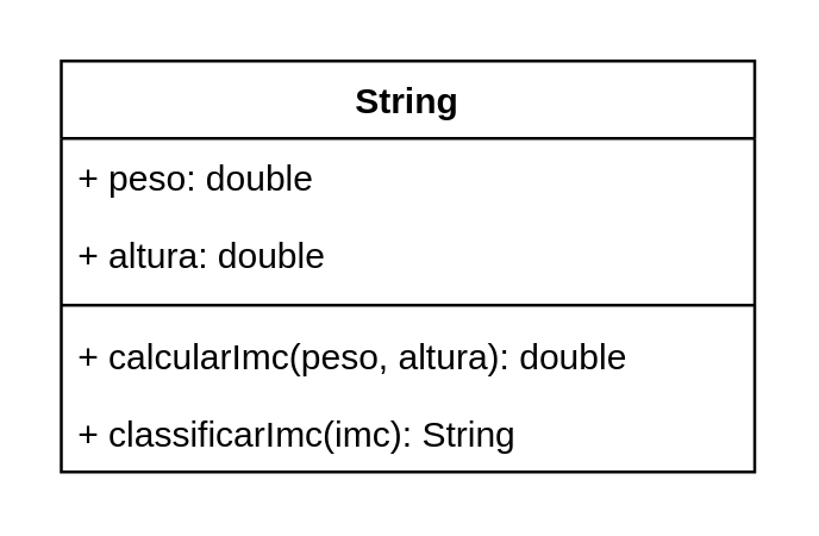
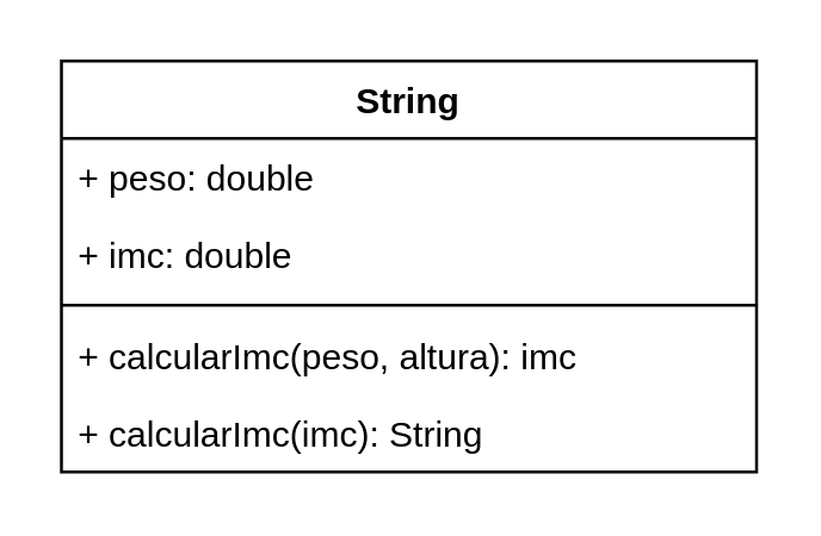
- <mxCell id="4" value="+ altura: double" style="text;strokeColor=none;fillColor=none;align=left;verticalAlign=top;spacingLeft=4;spacingRight=4;overflow=hidden;rotatable=0;points=[[0,0.5],[1,0.5]];portConstraint=eastwest;whiteSpace=wrap;html=1;" vertex="1" parent="2"><mxGeometry y="52" width="233" height="26" as="geometry" /></mxCell>
+ <mxCell id="4" value="+ imc: double" style="text;strokeColor=none;fillColor=none;align=left;verticalAlign=top;spacingLeft=4;spacingRight=4;overflow=hidden;rotatable=0;points=[[0,0.5],[1,0.5]];portConstraint=eastwest;whiteSpace=wrap;html=1;" vertex="1" parent="2"><mxGeometry y="52" width="233" height="26" as="geometry" /></mxCell>
- <mxCell id="6" value="+ calcularImc(peso, altura): double" style="text;strokeColor=none;fillColor=none;align=left;verticalAlign=top;spacingLeft=4;spacingRight=4;overflow=hidden;rotatable=0;points=[[0,0.5],[1,0.5]];portConstraint=eastwest;whiteSpace=wrap;html=1;" vertex="1" parent="2"><mxGeometry y="86" width="233" height="26" as="geometry" /></mxCell>
+ <mxCell id="6" value="+ calcularImc(peso, altura): imc" style="text;strokeColor=none;fillColor=none;align=left;verticalAlign=top;spacingLeft=4;spacingRight=4;overflow=hidden;rotatable=0;points=[[0,0.5],[1,0.5]];portConstraint=eastwest;whiteSpace=wrap;html=1;" vertex="1" parent="2"><mxGeometry y="86" width="233" height="26" as="geometry" /></mxCell>
- <mxCell id="7" value="+ classificarImc(imc): String" style="text;strokeColor=none;fillColor=none;align=left;verticalAlign=top;spacingLeft=4;spacingRight=4;overflow=hidden;rotatable=0;points=[[0,0.5],[1,0.5]];portConstraint=eastwest;whiteSpace=wrap;html=1;" vertex="1" parent="2"><mxGeometry y="112" width="233" height="26" as="geometry" /></mxCell>
+ <mxCell id="7" value="+ calcularImc(imc): String" style="text;strokeColor=none;fillColor=none;align=left;verticalAlign=top;spacingLeft=4;spacingRight=4;overflow=hidden;rotatable=0;points=[[0,0.5],[1,0.5]];portConstraint=eastwest;whiteSpace=wrap;html=1;" vertex="1" parent="2"><mxGeometry y="112" width="233" height="26" as="geometry" /></mxCell>
